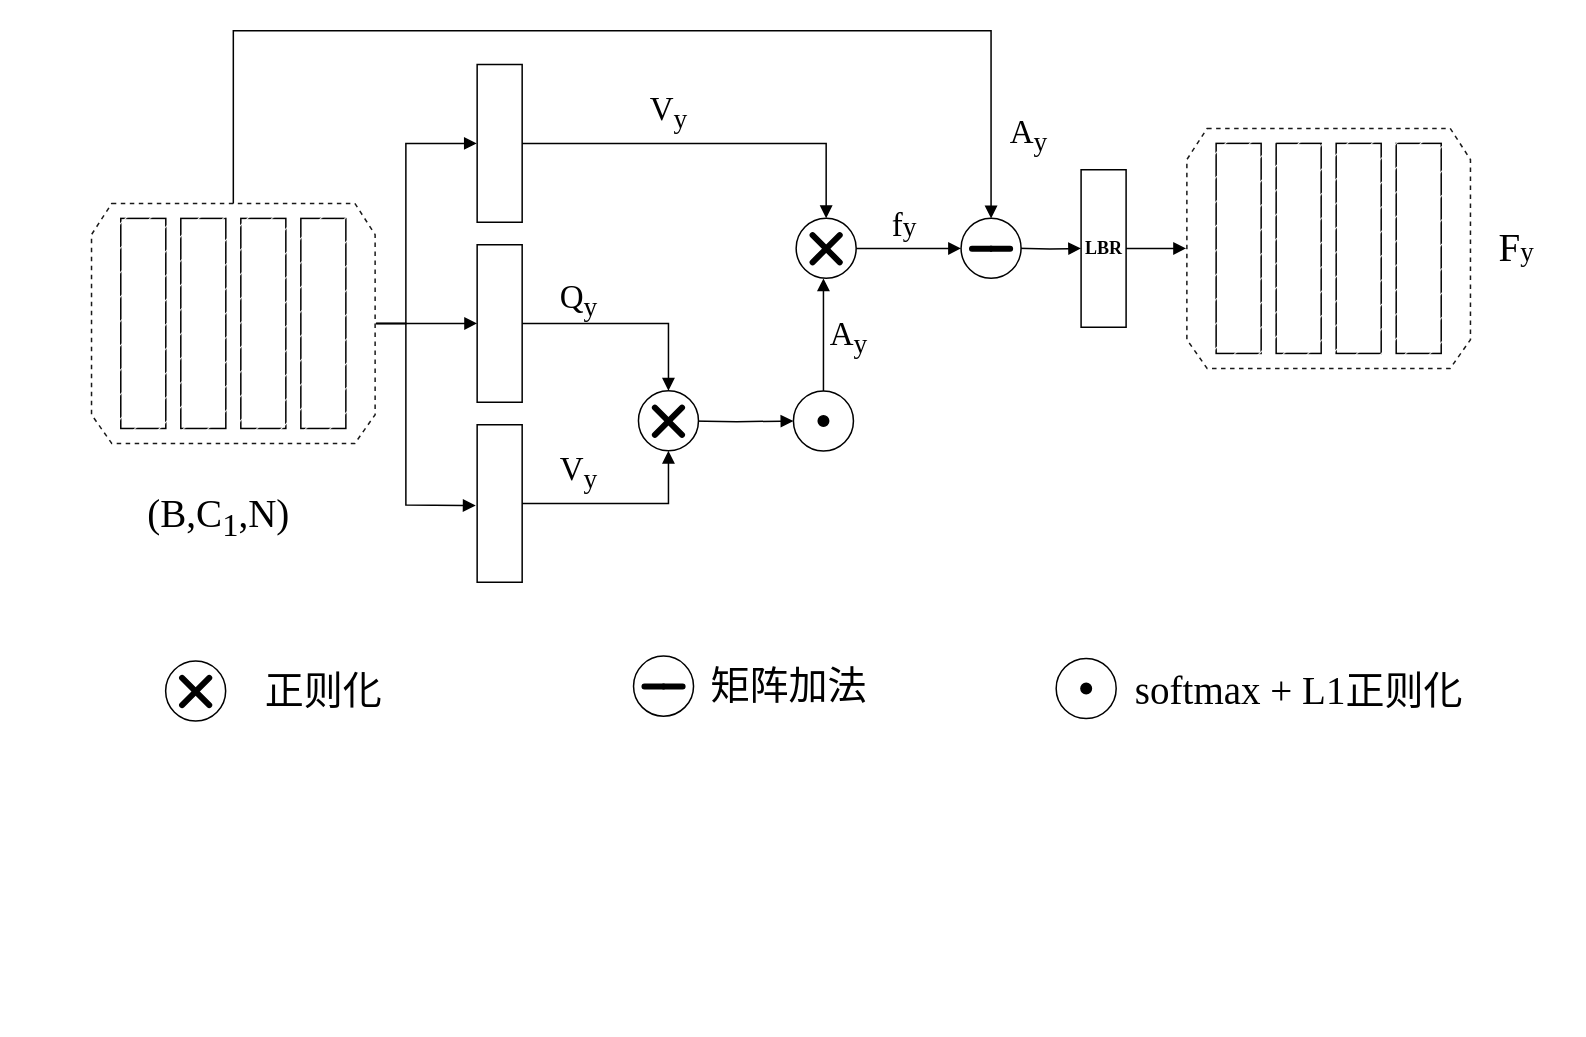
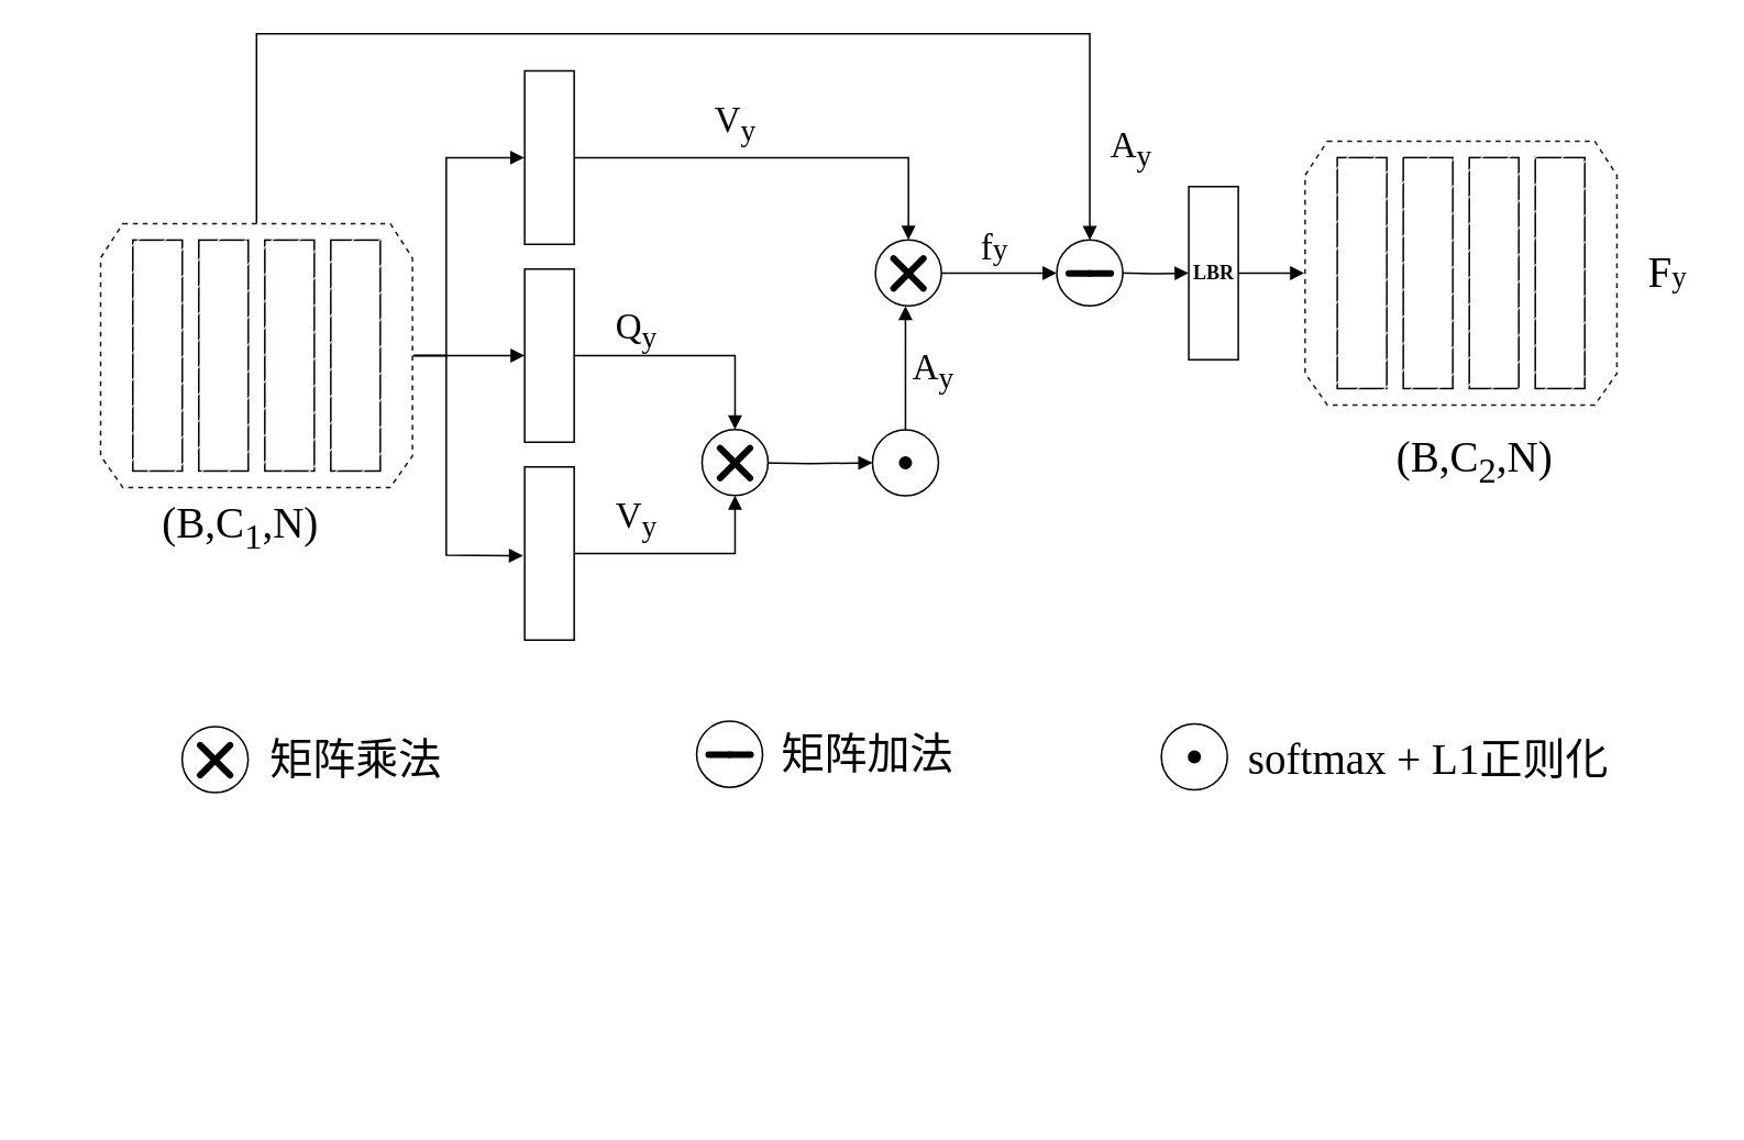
+ <mxCell id="119" value="(B,C&lt;sub&gt;2&lt;/sub&gt;,N)" style="text;html=1;align=center;verticalAlign=middle;resizable=0;points=[];autosize=1;strokeColor=none;fillColor=none;fontSize=26;fontFamily=Times New Roman;" vertex="1" parent="2"><mxGeometry x="812.5" y="234.79" width="120" height="50" as="geometry" /></mxCell>
- <mxCell id="39" value="(B,C&lt;sub&gt;1&lt;/sub&gt;,N)" style="text;html=1;align=center;verticalAlign=middle;resizable=0;points=[];autosize=1;strokeColor=none;fillColor=none;fontSize=26;fontFamily=Times New Roman;" parent="2" vertex="1"><mxGeometry x="65" y="300" width="120" height="50" as="geometry" /></mxCell>
+ <mxCell id="39" value="(B,C&lt;sub&gt;1&lt;/sub&gt;,N)" style="text;html=1;align=center;verticalAlign=middle;resizable=0;points=[];autosize=1;strokeColor=none;fillColor=none;fontSize=26;fontFamily=Times New Roman;" parent="2" vertex="1"><mxGeometry x="65" y="275" width="120" height="50" as="geometry" /></mxCell>
- <mxCell id="49" value="&lt;font face=&quot;宋体&quot;&gt;正则化&lt;/font&gt;" style="text;html=1;align=center;verticalAlign=middle;resizable=0;points=[];autosize=1;strokeColor=none;fillColor=none;fontSize=26;fontFamily=Times New Roman;" parent="2" vertex="1"><mxGeometry x="130" y="415" width="130" height="50" as="geometry" /></mxCell>
+ <mxCell id="49" value="&lt;font face=&quot;宋体&quot;&gt;矩阵乘法&lt;/font&gt;" style="text;html=1;align=center;verticalAlign=middle;resizable=0;points=[];autosize=1;strokeColor=none;fillColor=none;fontSize=26;fontFamily=Times New Roman;" parent="2" vertex="1"><mxGeometry x="130" y="415" width="130" height="50" as="geometry" /></mxCell>
